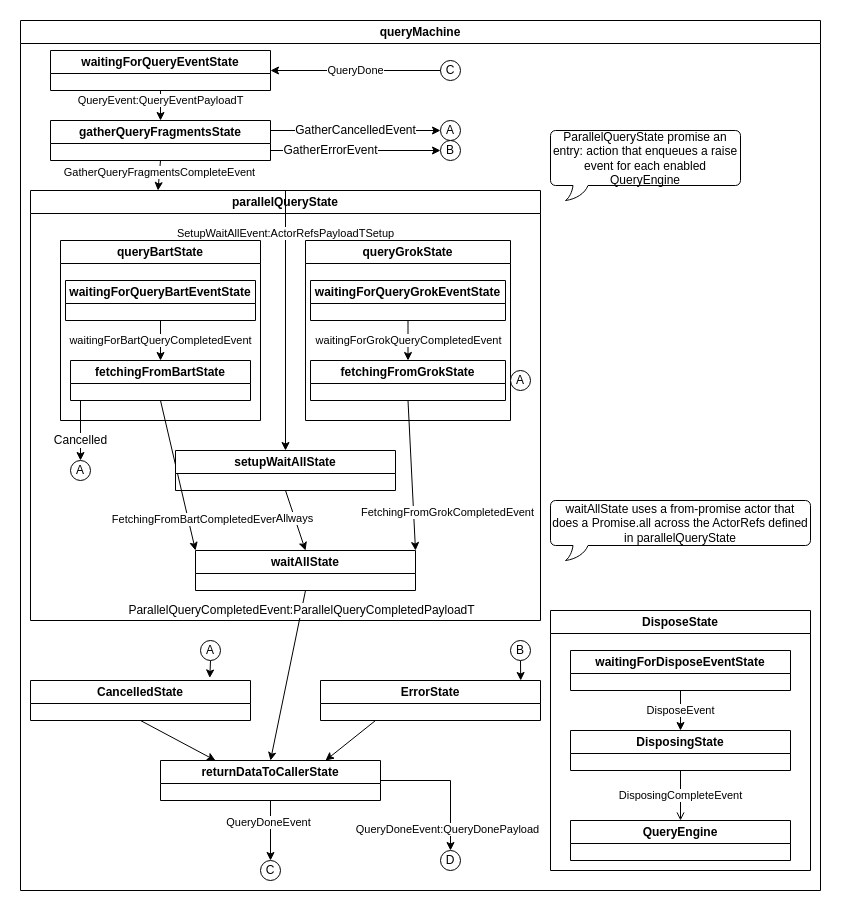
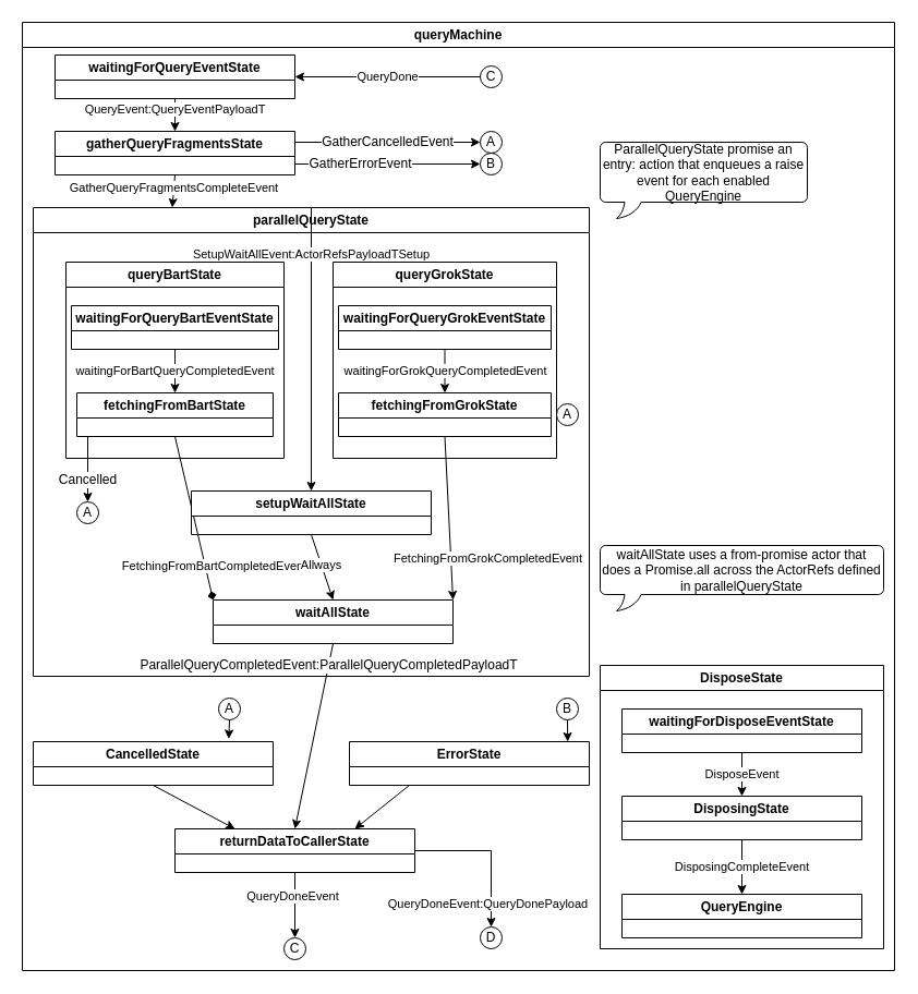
- <mxCell id="23" value="FetchingFromBartCompletedEvent" style="edgeStyle=none;html=1;exitX=0.5;exitY=1;exitDx=0;exitDy=0;entryX=0;entryY=0;entryDx=0;entryDy=0;" edge="1" parent="13" source="16" target="27"><mxGeometry x="0.611" y="8" relative="1" as="geometry"><mxPoint x="450" y="250" as="sourcePoint" /><mxPoint x="140" y="350" as="targetPoint" /><mxPoint as="offset" /></mxGeometry></mxCell>
+ <mxCell id="23" value="FetchingFromBartCompletedEvent" style="edgeStyle=none;html=1;exitX=0.5;exitY=1;exitDx=0;exitDy=0;entryX=0;entryY=0;entryDx=0;entryDy=0;endArrow=diamond;" edge="1" parent="13" source="16" target="27"><mxGeometry x="0.611" y="8" relative="1" as="geometry"><mxPoint x="450" y="250" as="sourcePoint" /><mxPoint x="140" y="350" as="targetPoint" /><mxPoint as="offset" /></mxGeometry></mxCell>
- <mxCell id="8" value="DisposingCompleteEvent" style="endArrow=open;html=1;exitX=0.5;exitY=1;exitDx=0;exitDy=0;entryX=0.5;entryY=0;entryDx=0;entryDy=0;" edge="1" parent="3" source="6" target="7"><mxGeometry width="50" height="50" relative="1" as="geometry"><mxPoint x="380" y="390" as="sourcePoint" /><mxPoint x="430" y="340" as="targetPoint" /></mxGeometry></mxCell>
+ <mxCell id="8" value="DisposingCompleteEvent" style="endArrow=classic;html=1;exitX=0.5;exitY=1;exitDx=0;exitDy=0;entryX=0.5;entryY=0;entryDx=0;entryDy=0;" edge="1" parent="3" source="6" target="7"><mxGeometry width="50" height="50" relative="1" as="geometry"><mxPoint x="380" y="390" as="sourcePoint" /><mxPoint x="430" y="340" as="targetPoint" /></mxGeometry></mxCell>
